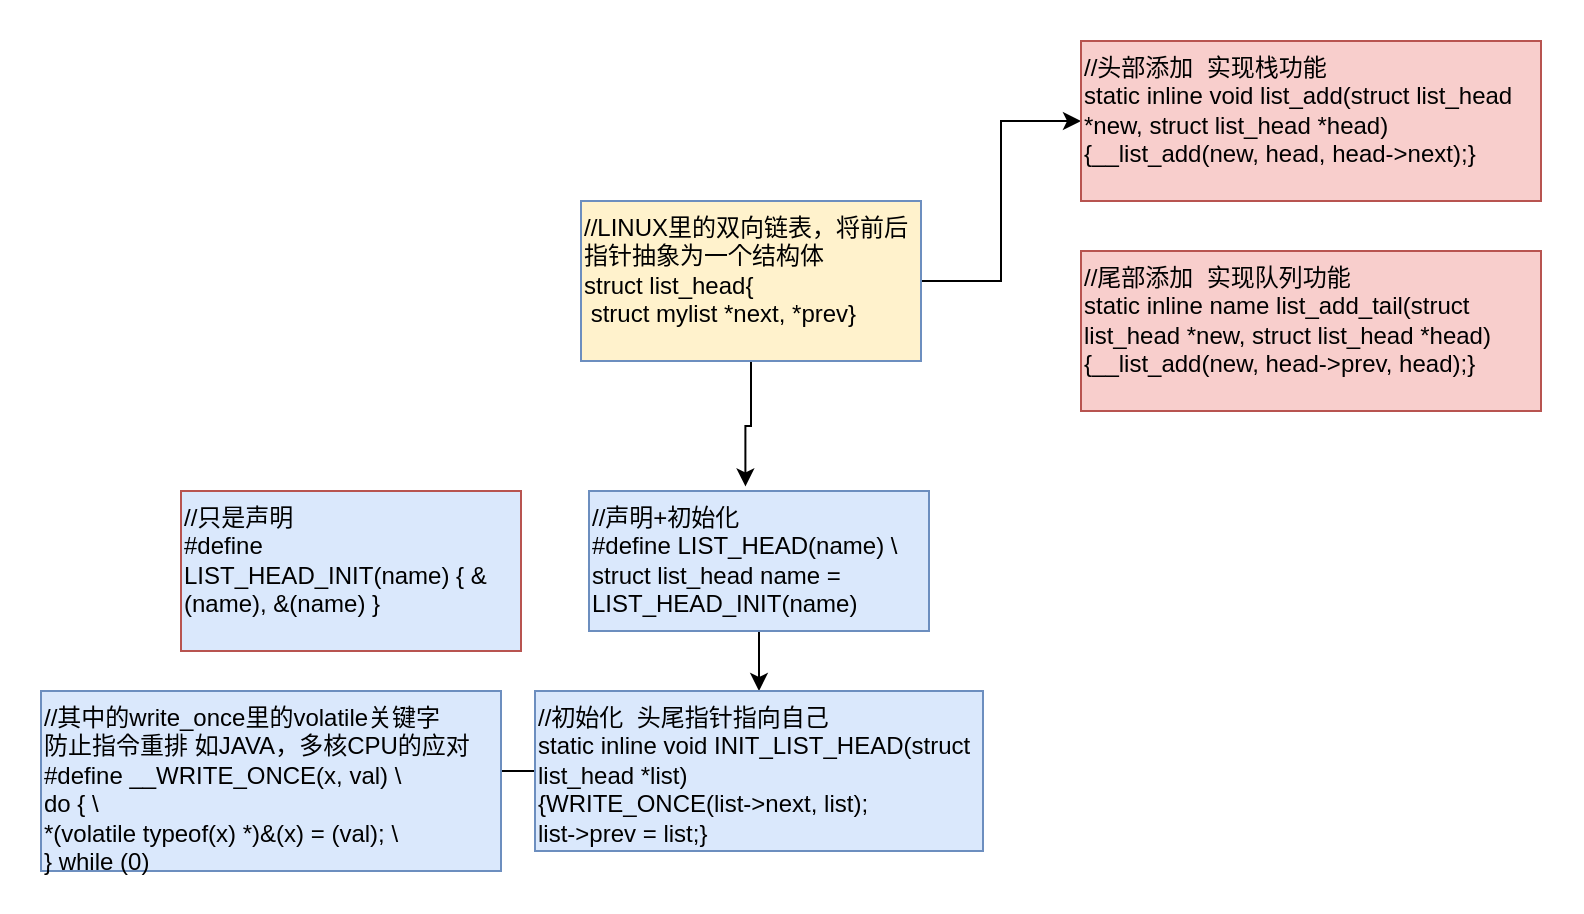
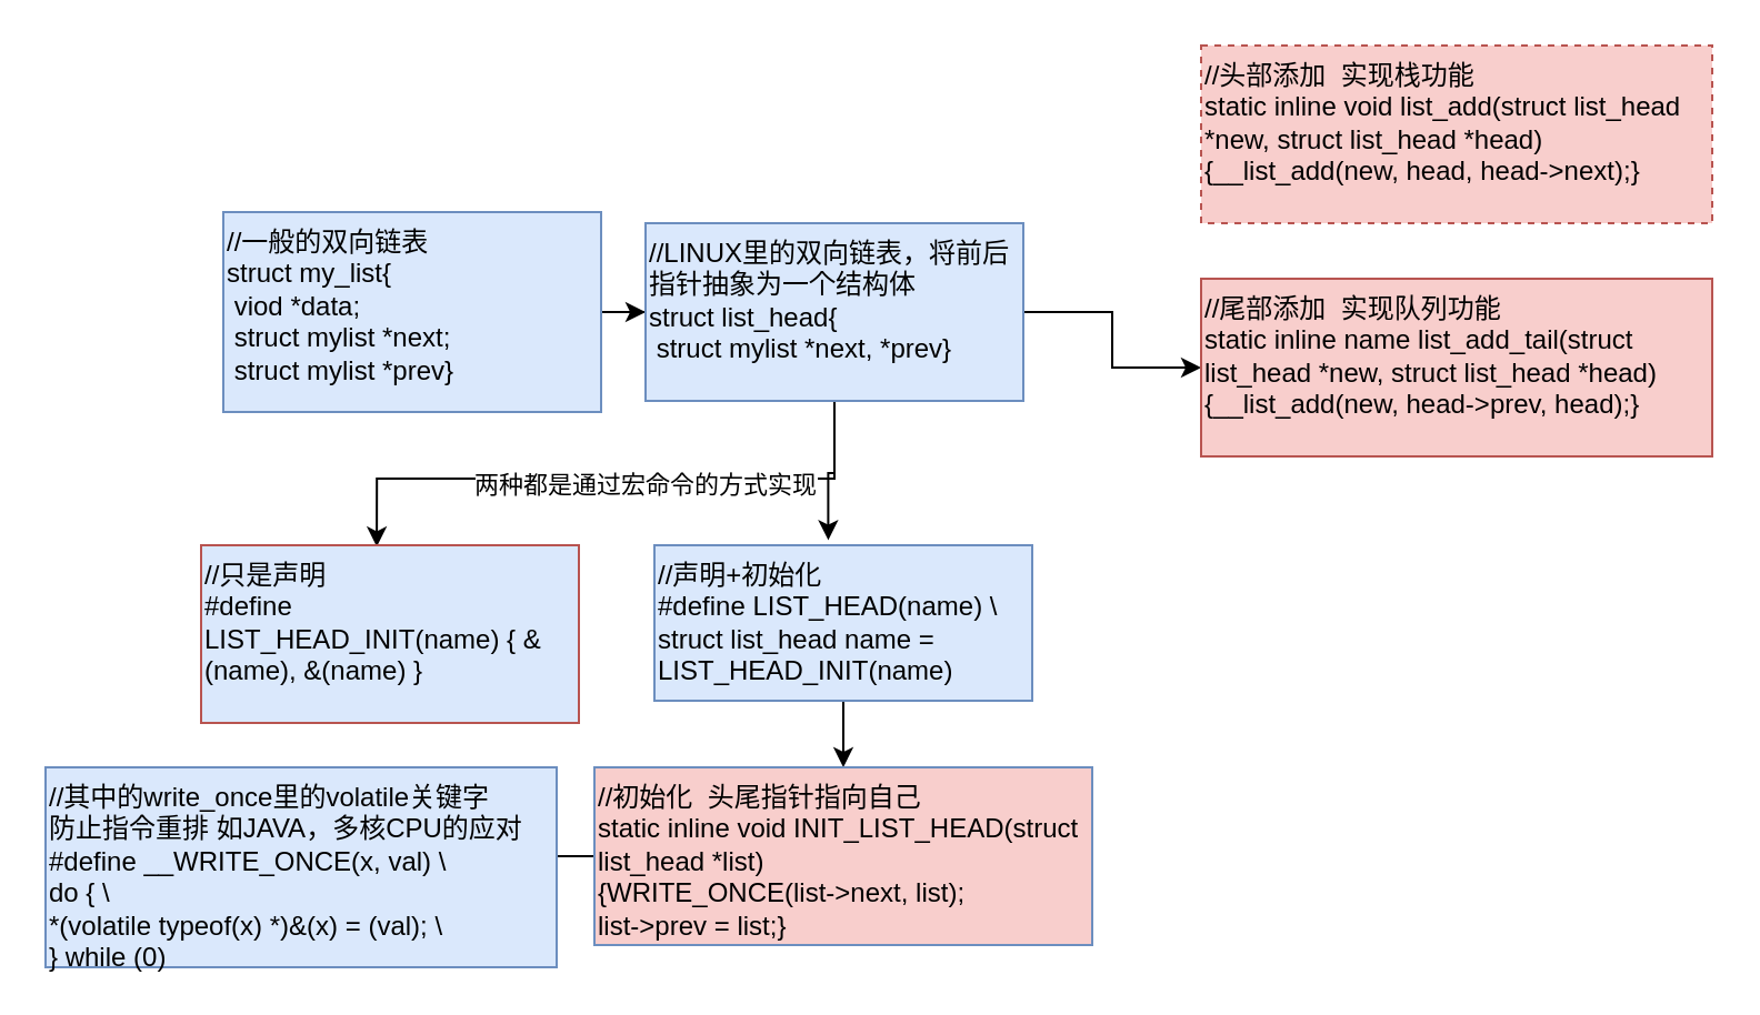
- <mxCell id="15" value="&lt;div&gt;//头部添加&amp;nbsp; 实现栈功能&lt;/div&gt;&lt;div&gt;static inline void list_add(struct list_head *new, struct list_head *head)&lt;/div&gt;&lt;div&gt;{&lt;span&gt;__list_add(new, head, head-&amp;gt;next);&lt;/span&gt;&lt;span&gt;}&lt;/span&gt;&lt;/div&gt;" style="rounded=0;whiteSpace=wrap;html=1;align=left;verticalAlign=top;fillColor=#f8cecc;strokeColor=#b85450;" parent="1" vertex="1"><mxGeometry x="540" y="20" width="230" height="80" as="geometry" /></mxCell>
+ <mxCell id="15" value="&lt;div&gt;//头部添加&amp;nbsp; 实现栈功能&lt;/div&gt;&lt;div&gt;static inline void list_add(struct list_head *new, struct list_head *head)&lt;/div&gt;&lt;div&gt;{&lt;span&gt;__list_add(new, head, head-&amp;gt;next);&lt;/span&gt;&lt;span&gt;}&lt;/span&gt;&lt;/div&gt;" style="rounded=0;whiteSpace=wrap;html=1;align=left;verticalAlign=top;fillColor=#f8cecc;strokeColor=#b85450;dashed=1;" parent="1" vertex="1"><mxGeometry x="540" y="20" width="230" height="80" as="geometry" /></mxCell>
- <mxCell id="7" style="edgeStyle=orthogonalEdgeStyle;rounded=0;orthogonalLoop=1;jettySize=auto;html=1;" parent="1" source="8" target="15" edge="1"><mxGeometry relative="1" as="geometry" /></mxCell>
+ <mxCell id="7" style="edgeStyle=orthogonalEdgeStyle;rounded=0;orthogonalLoop=1;jettySize=auto;html=1;entryX=0;entryY=0.5;entryDx=0;entryDy=0;" parent="1" source="8" target="16" edge="1"><mxGeometry relative="1" as="geometry" /></mxCell>
+ <mxCell id="3" value="//一般的双向链表&lt;br&gt;struct my_list{&lt;br&gt;&lt;span style=&quot;white-space: pre&quot;&gt; &lt;/span&gt;viod *data;&lt;br&gt;&lt;span style=&quot;white-space: pre&quot;&gt; &lt;/span&gt;struct mylist *next;&lt;br&gt;&lt;span style=&quot;white-space: pre&quot;&gt; &lt;/span&gt;struct mylist *prev}" style="rounded=0;whiteSpace=wrap;html=1;align=left;verticalAlign=top;fillColor=#dae8fc;strokeColor=#6c8ebf;" parent="1" vertex="1"><mxGeometry x="100" y="95" width="170" height="90" as="geometry" /></mxCell>
+ <mxCell id="2" style="edgeStyle=orthogonalEdgeStyle;rounded=0;orthogonalLoop=1;jettySize=auto;html=1;entryX=0;entryY=0.5;entryDx=0;entryDy=0;" parent="1" source="3" target="8" edge="1"><mxGeometry relative="1" as="geometry" /></mxCell>
- <mxCell id="8" value="//LINUX里的双向链表，将前后 指针抽象为一个结构体&lt;br&gt;struct list_head{&lt;br&gt;&lt;span style=&quot;white-space: pre&quot;&gt; &lt;/span&gt;struct mylist *next,&amp;nbsp;*prev}" style="rounded=0;whiteSpace=wrap;html=1;align=left;verticalAlign=top;fillColor=#fff2cc;strokeColor=#6c8ebf;" parent="1" vertex="1"><mxGeometry x="290" y="100" width="170" height="80" as="geometry" /></mxCell>
+ <mxCell id="8" value="//LINUX里的双向链表，将前后 指针抽象为一个结构体&lt;br&gt;struct list_head{&lt;br&gt;&lt;span style=&quot;white-space: pre&quot;&gt; &lt;/span&gt;struct mylist *next,&amp;nbsp;*prev}" style="rounded=0;whiteSpace=wrap;html=1;align=left;verticalAlign=top;fillColor=#dae8fc;strokeColor=#6c8ebf;" parent="1" vertex="1"><mxGeometry x="290" y="100" width="170" height="80" as="geometry" /></mxCell>
+ <mxCell id="4" style="edgeStyle=orthogonalEdgeStyle;rounded=0;orthogonalLoop=1;jettySize=auto;html=1;entryX=0.465;entryY=0.008;entryDx=0;entryDy=0;entryPerimeter=0;" parent="1" source="8" target="9" edge="1"><mxGeometry relative="1" as="geometry"><Array as="points"><mxPoint x="375" y="215" /><mxPoint x="169" y="215" /></Array></mxGeometry></mxCell>
+ <mxCell id="5" value="两种都是通过宏命令的方式实现" style="edgeLabel;html=1;align=center;verticalAlign=middle;resizable=0;points=[];" parent="4" vertex="1" connectable="0"><mxGeometry x="-0.109" y="2" relative="1" as="geometry"><mxPoint as="offset" /></mxGeometry></mxCell>
- <mxCell id="13" value="&lt;div&gt;//初始化&amp;nbsp; 头尾指针指向自己&lt;/div&gt;&lt;div&gt;static inline void INIT_LIST_HEAD(struct list_head *list)&lt;/div&gt;&lt;div&gt;{&lt;span&gt;WRITE_ONCE(list-&amp;gt;next, list);&lt;/span&gt;&lt;/div&gt;&lt;div&gt;&lt;span&gt; &lt;/span&gt;list-&amp;gt;prev = list;&lt;span&gt;}&lt;/span&gt;&lt;/div&gt;" style="rounded=0;whiteSpace=wrap;html=1;align=left;verticalAlign=top;fillColor=#dae8fc;strokeColor=#6c8ebf;" parent="1" vertex="1"><mxGeometry x="267" y="345" width="224" height="80" as="geometry" /></mxCell>
+ <mxCell id="13" value="&lt;div&gt;//初始化&amp;nbsp; 头尾指针指向自己&lt;/div&gt;&lt;div&gt;static inline void INIT_LIST_HEAD(struct list_head *list)&lt;/div&gt;&lt;div&gt;{&lt;span&gt;WRITE_ONCE(list-&amp;gt;next, list);&lt;/span&gt;&lt;/div&gt;&lt;div&gt;&lt;span&gt; &lt;/span&gt;list-&amp;gt;prev = list;&lt;span&gt;}&lt;/span&gt;&lt;/div&gt;" style="rounded=0;whiteSpace=wrap;html=1;align=left;verticalAlign=top;fillColor=#f8cecc;strokeColor=#6c8ebf;" parent="1" vertex="1"><mxGeometry x="267" y="345" width="224" height="80" as="geometry" /></mxCell>
